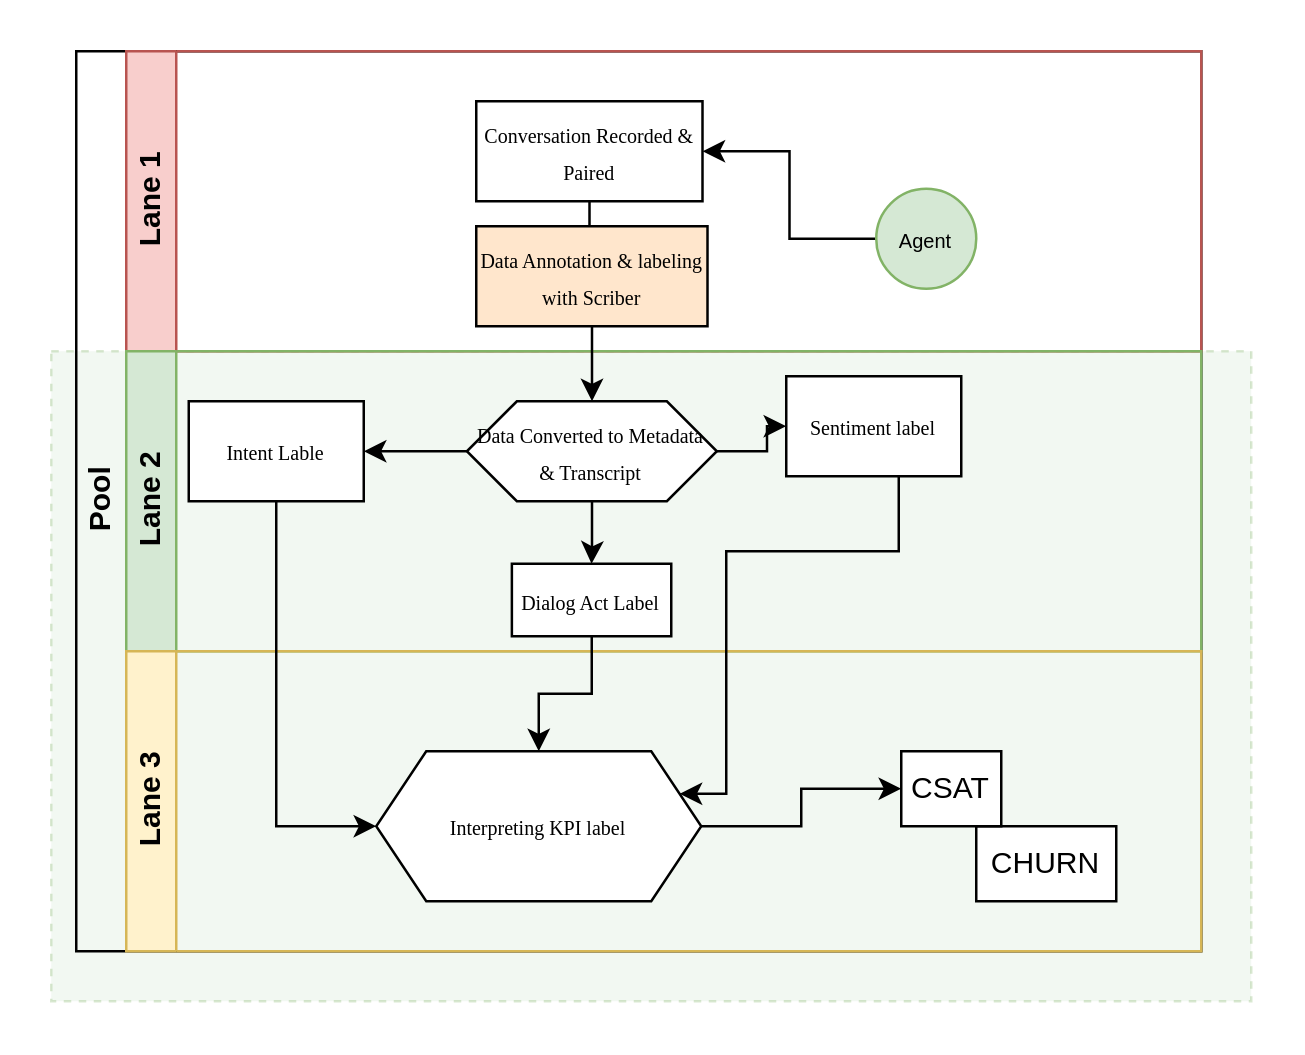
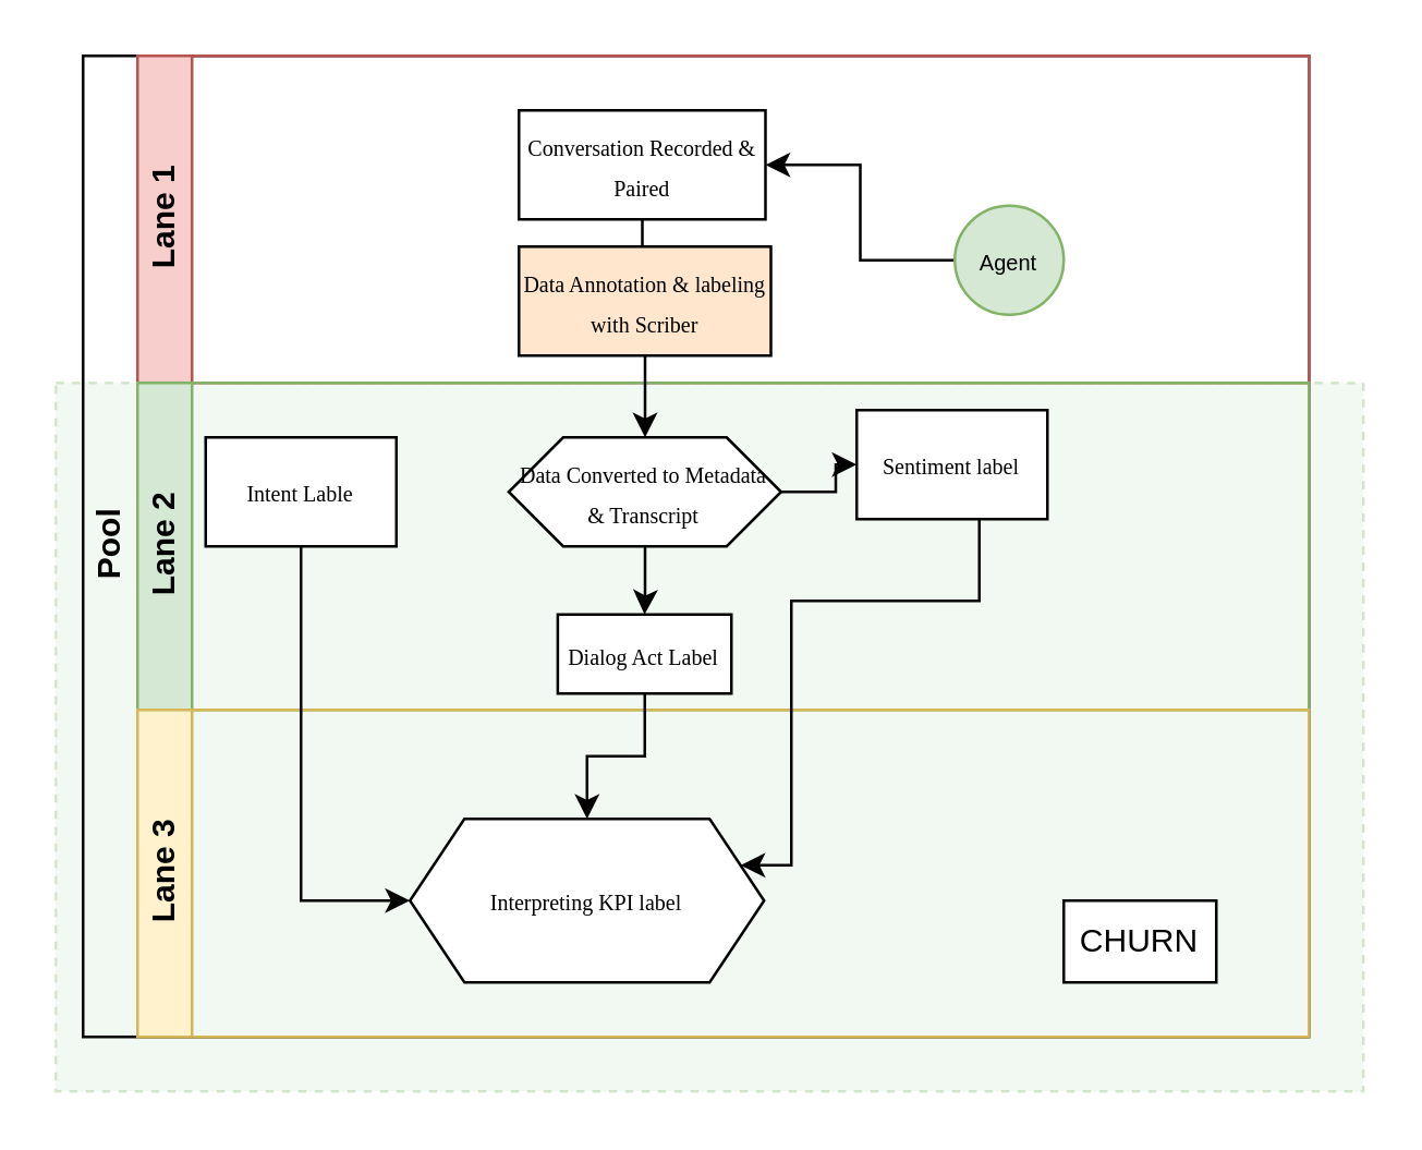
- <mxCell id="14" style="edgeStyle=orthogonalEdgeStyle;rounded=0;orthogonalLoop=1;jettySize=auto;html=1;entryX=1;entryY=0.5;entryDx=0;entryDy=0;jumpSize=4;" edge="1" parent="10" source="17" target="11"><mxGeometry relative="1" as="geometry" /></mxCell>
- <mxCell id="21" value="CSAT" style="rounded=0;whiteSpace=wrap;html=1;" vertex="1" parent="19"><mxGeometry x="310" y="40" width="40" height="30" as="geometry" /></mxCell>
- <mxCell id="22" style="edgeStyle=orthogonalEdgeStyle;rounded=0;orthogonalLoop=1;jettySize=auto;html=1;exitX=1;exitY=0.5;exitDx=0;exitDy=0;entryX=0;entryY=0.5;entryDx=0;entryDy=0;" edge="1" parent="19" source="23" target="21"><mxGeometry relative="1" as="geometry" /></mxCell>
